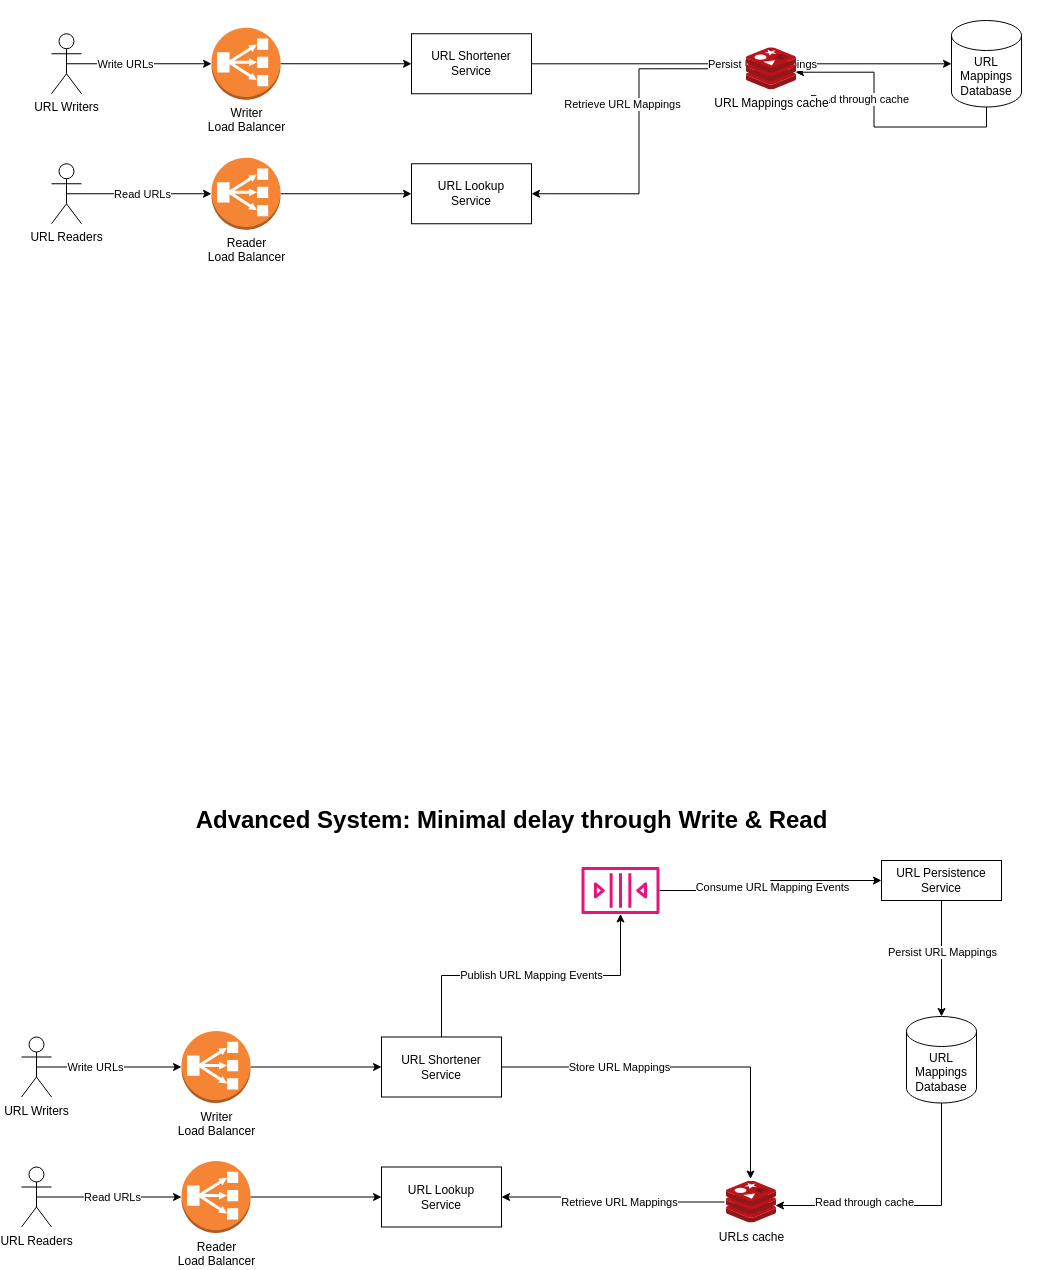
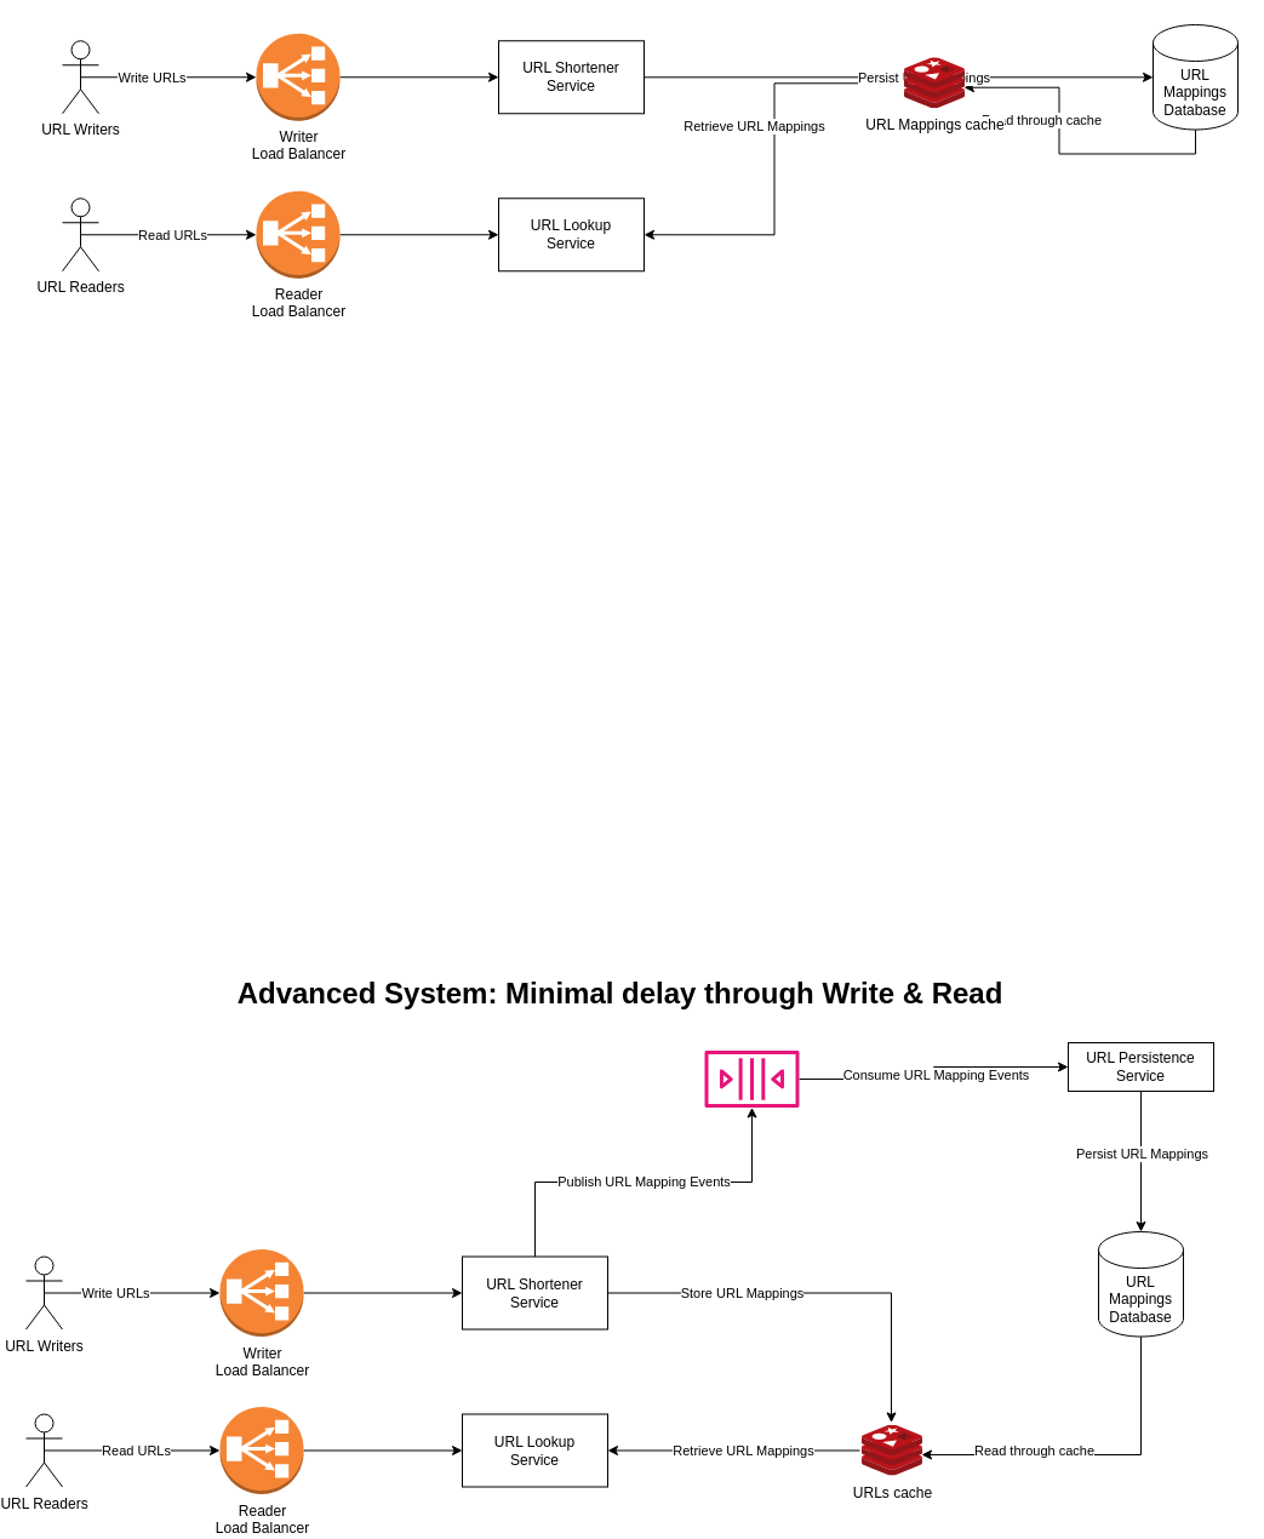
- <mxCell id="17" value="URLs cache" style="image;sketch=0;aspect=fixed;html=1;points=[];align=center;fontSize=12;image=img/lib/mscae/Cache_Redis_Product.svg;" parent="1" vertex="1"><mxGeometry x="725" y="1180.5" width="50" height="42" as="geometry" /></mxCell>
+ <mxCell id="17" value="URLs cache" style="image;sketch=0;aspect=fixed;html=1;points=[];align=center;fontSize=12;image=img/lib/mscae/Cache_Redis_Product.svg;" parent="1" vertex="1"><mxGeometry x="710" y="1175.5" width="50" height="42" as="geometry" /></mxCell>
